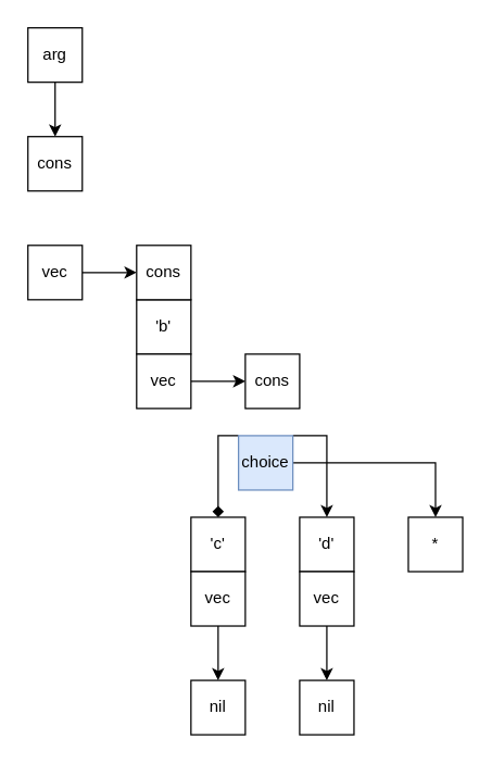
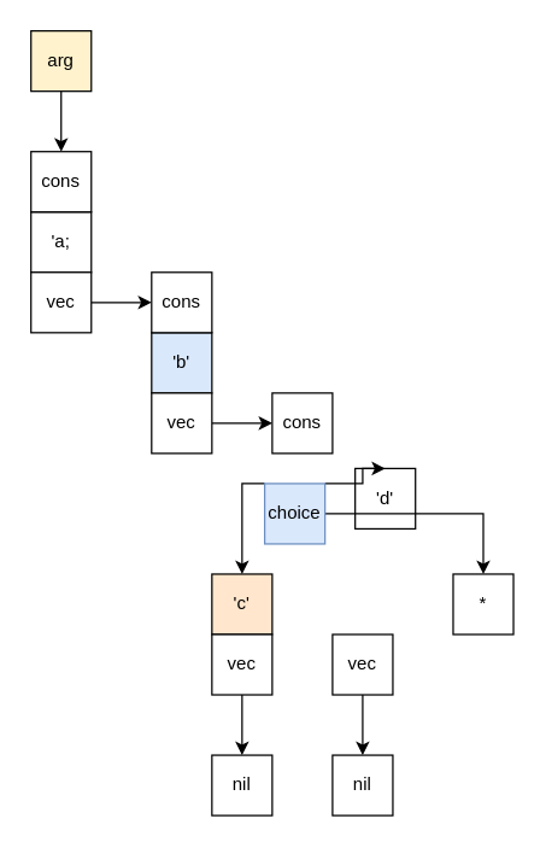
- <mxCell id="3" value="arg" style="rounded=0;whiteSpace=wrap;html=1;" vertex="1" parent="1"><mxGeometry x="20" y="20" width="40" height="40" as="geometry" /></mxCell>
+ <mxCell id="3" value="arg" style="rounded=0;whiteSpace=wrap;html=1;fillColor=#fff2cc;" vertex="1" parent="1"><mxGeometry x="20" y="20" width="40" height="40" as="geometry" /></mxCell>
+ <mxCell id="4" value="'a;" style="rounded=0;whiteSpace=wrap;html=1;" vertex="1" parent="1"><mxGeometry x="20" y="140" width="40" height="40" as="geometry" /></mxCell>
- <mxCell id="7" value="'b'" style="rounded=0;whiteSpace=wrap;html=1;" vertex="1" parent="1"><mxGeometry x="100" y="220" width="40" height="40" as="geometry" /></mxCell>
+ <mxCell id="7" value="'b'" style="rounded=0;whiteSpace=wrap;html=1;fillColor=#dae8fc;" vertex="1" parent="1"><mxGeometry x="100" y="220" width="40" height="40" as="geometry" /></mxCell>
- <mxCell id="19" style="edgeStyle=orthogonalEdgeStyle;rounded=0;orthogonalLoop=1;jettySize=auto;html=1;entryX=0.5;entryY=0;entryDx=0;entryDy=0;endArrow=diamond;" edge="1" parent="1" source="22" target="10"><mxGeometry relative="1" as="geometry"><Array as="points"><mxPoint x="160" y="320" /></Array></mxGeometry></mxCell>
+ <mxCell id="19" style="edgeStyle=orthogonalEdgeStyle;rounded=0;orthogonalLoop=1;jettySize=auto;html=1;entryX=0.5;entryY=0;entryDx=0;entryDy=0;" edge="1" parent="1" source="22" target="10"><mxGeometry relative="1" as="geometry"><Array as="points"><mxPoint x="160" y="320" /></Array></mxGeometry></mxCell>
- <mxCell id="10" value="'c'" style="rounded=0;whiteSpace=wrap;html=1;" vertex="1" parent="1"><mxGeometry x="140" y="380" width="40" height="40" as="geometry" /></mxCell>
+ <mxCell id="10" value="'c'" style="rounded=0;whiteSpace=wrap;html=1;fillColor=#ffe6cc;" vertex="1" parent="1"><mxGeometry x="140" y="380" width="40" height="40" as="geometry" /></mxCell>
- <mxCell id="16" value="'d'" style="rounded=0;whiteSpace=wrap;html=1;" vertex="1" parent="1"><mxGeometry x="220" y="380" width="40" height="40" as="geometry" /></mxCell>
+ <mxCell id="16" value="'d'" style="rounded=0;whiteSpace=wrap;html=1;" vertex="1" parent="1"><mxGeometry x="235" y="310" width="40" height="40" as="geometry" /></mxCell>
